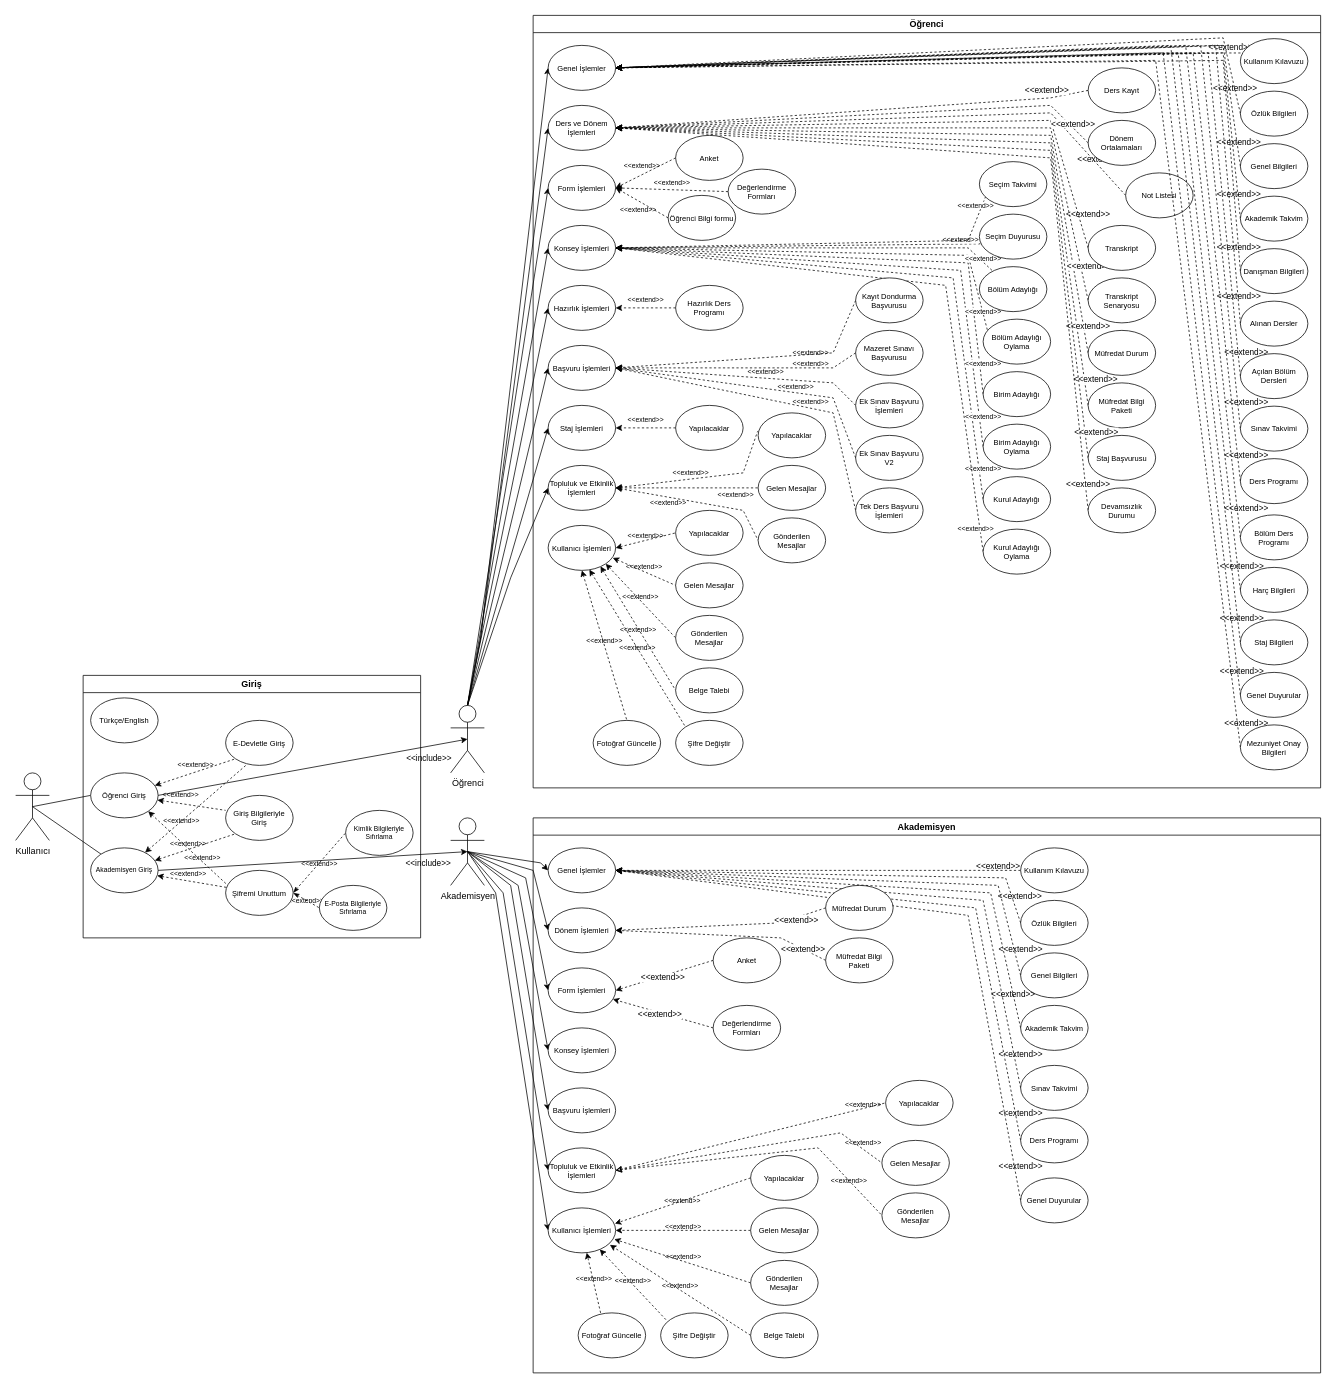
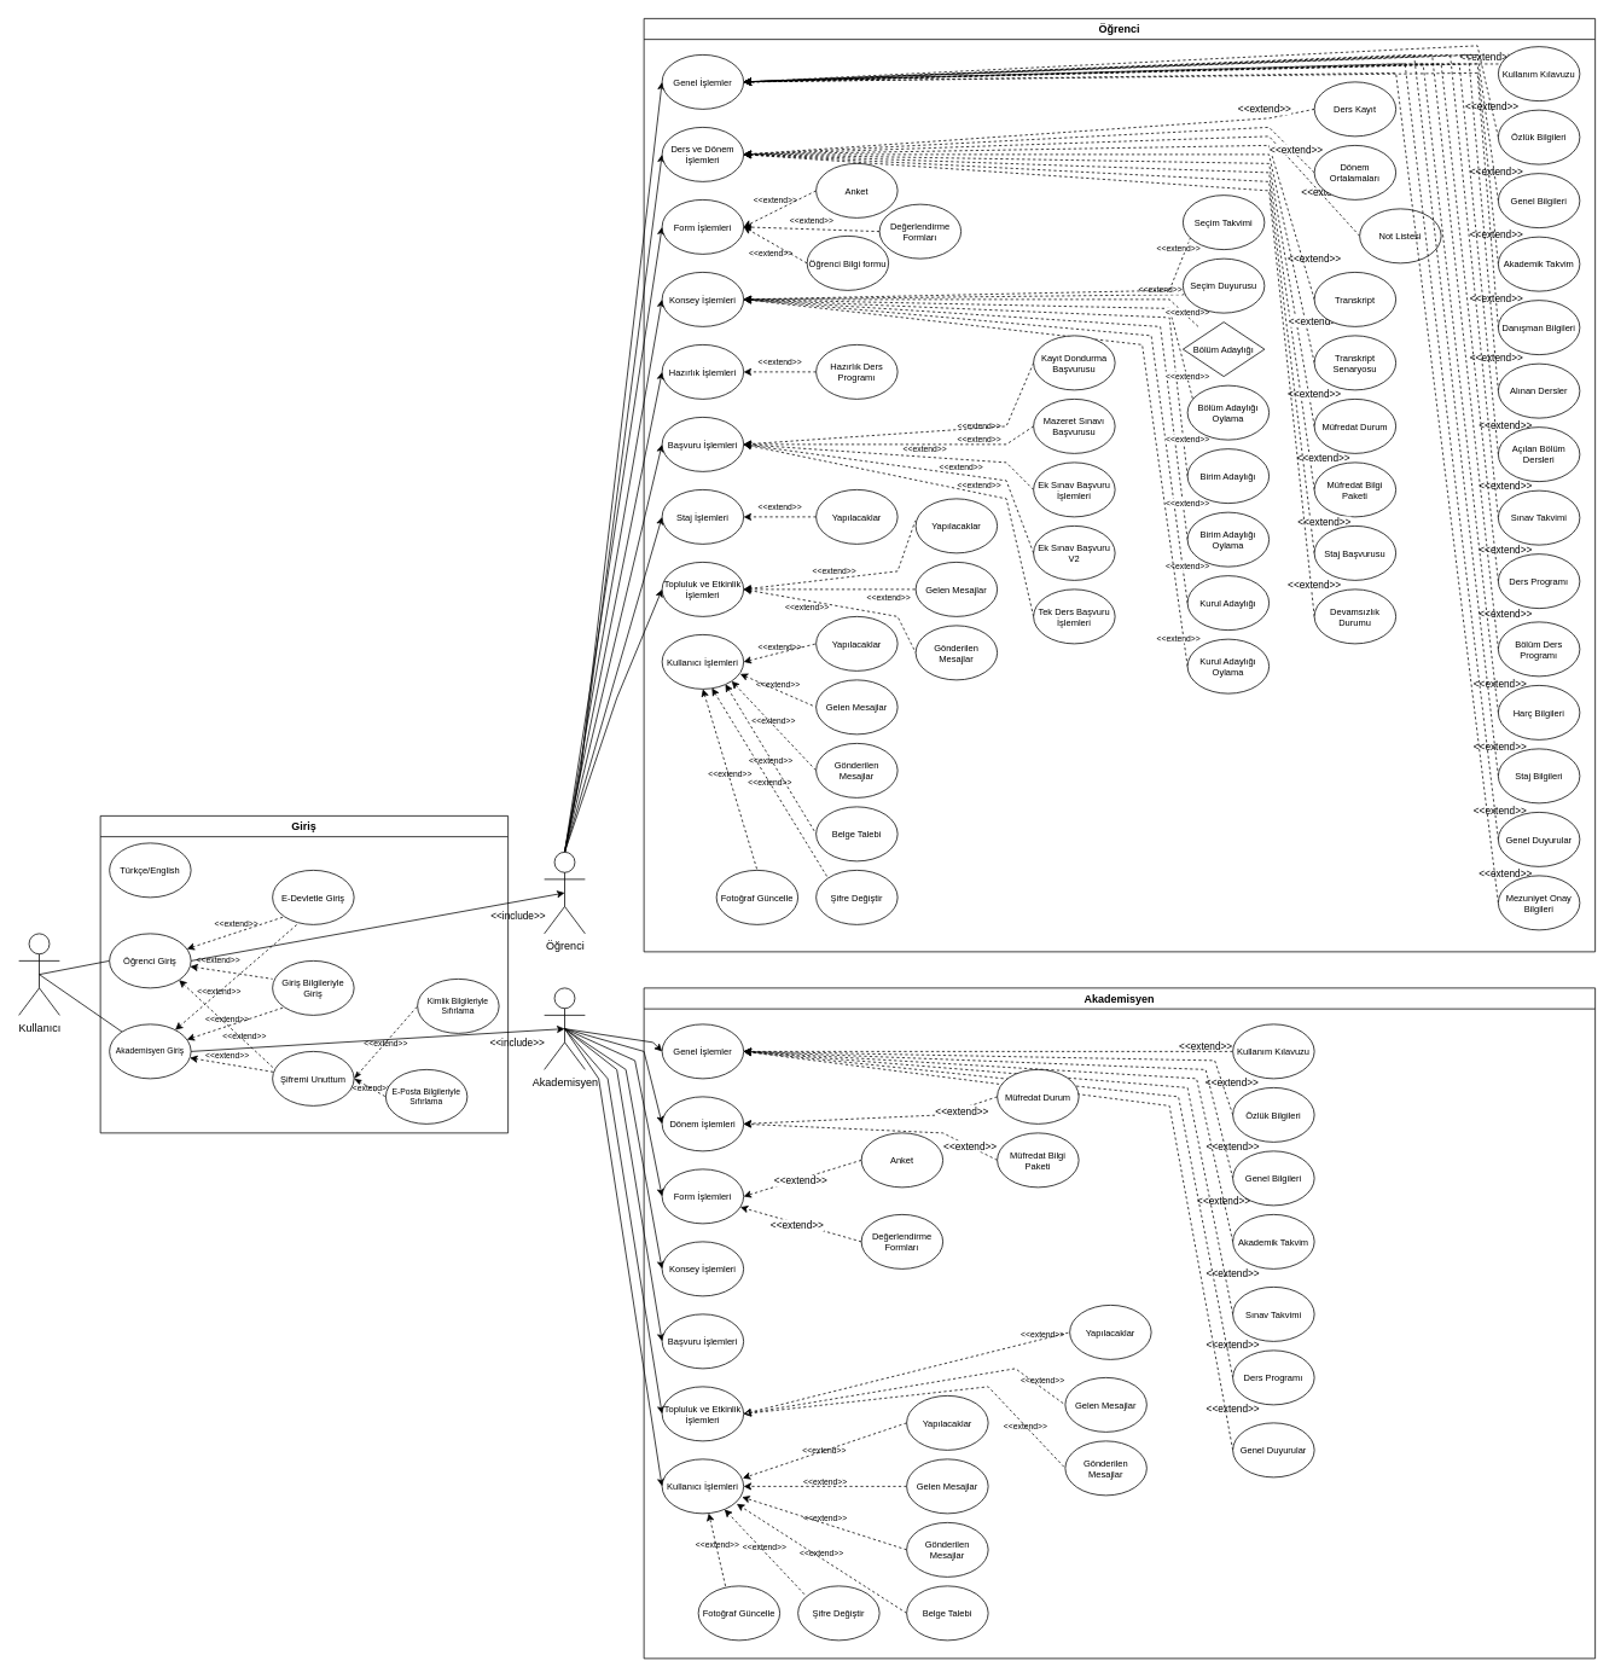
- <mxCell id="146" value="Bölüm Adaylığı" style="ellipse;whiteSpace=wrap;html=1;fontSize=10;" vertex="1" parent="94"><mxGeometry x="595" y="335" width="90" height="60" as="geometry" /></mxCell>
+ <mxCell id="146" value="Bölüm Adaylığı" style="rhombus;whiteSpace=wrap;html=1;fontSize=10;" vertex="1" parent="94"><mxGeometry x="595" y="335" width="90" height="60" as="geometry" /></mxCell>
